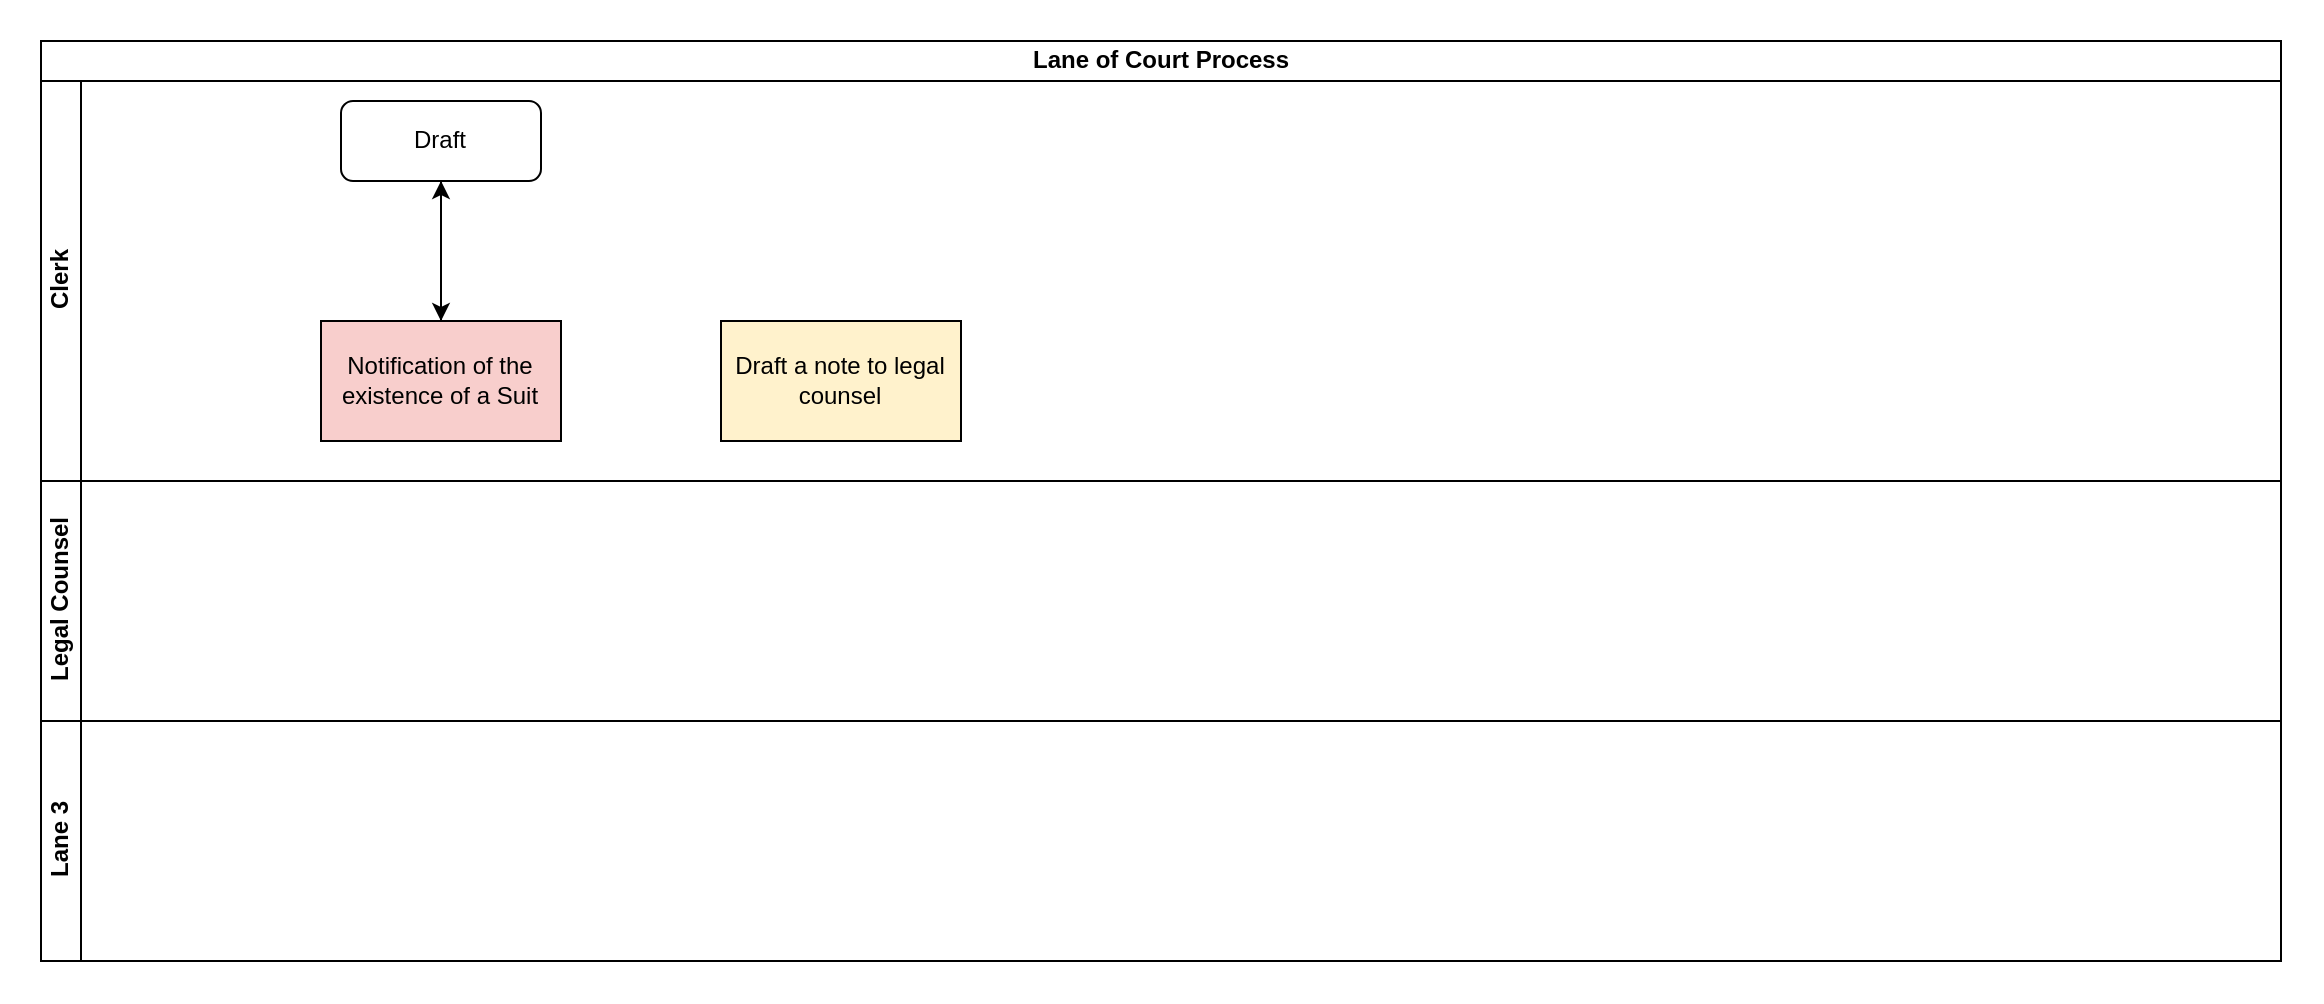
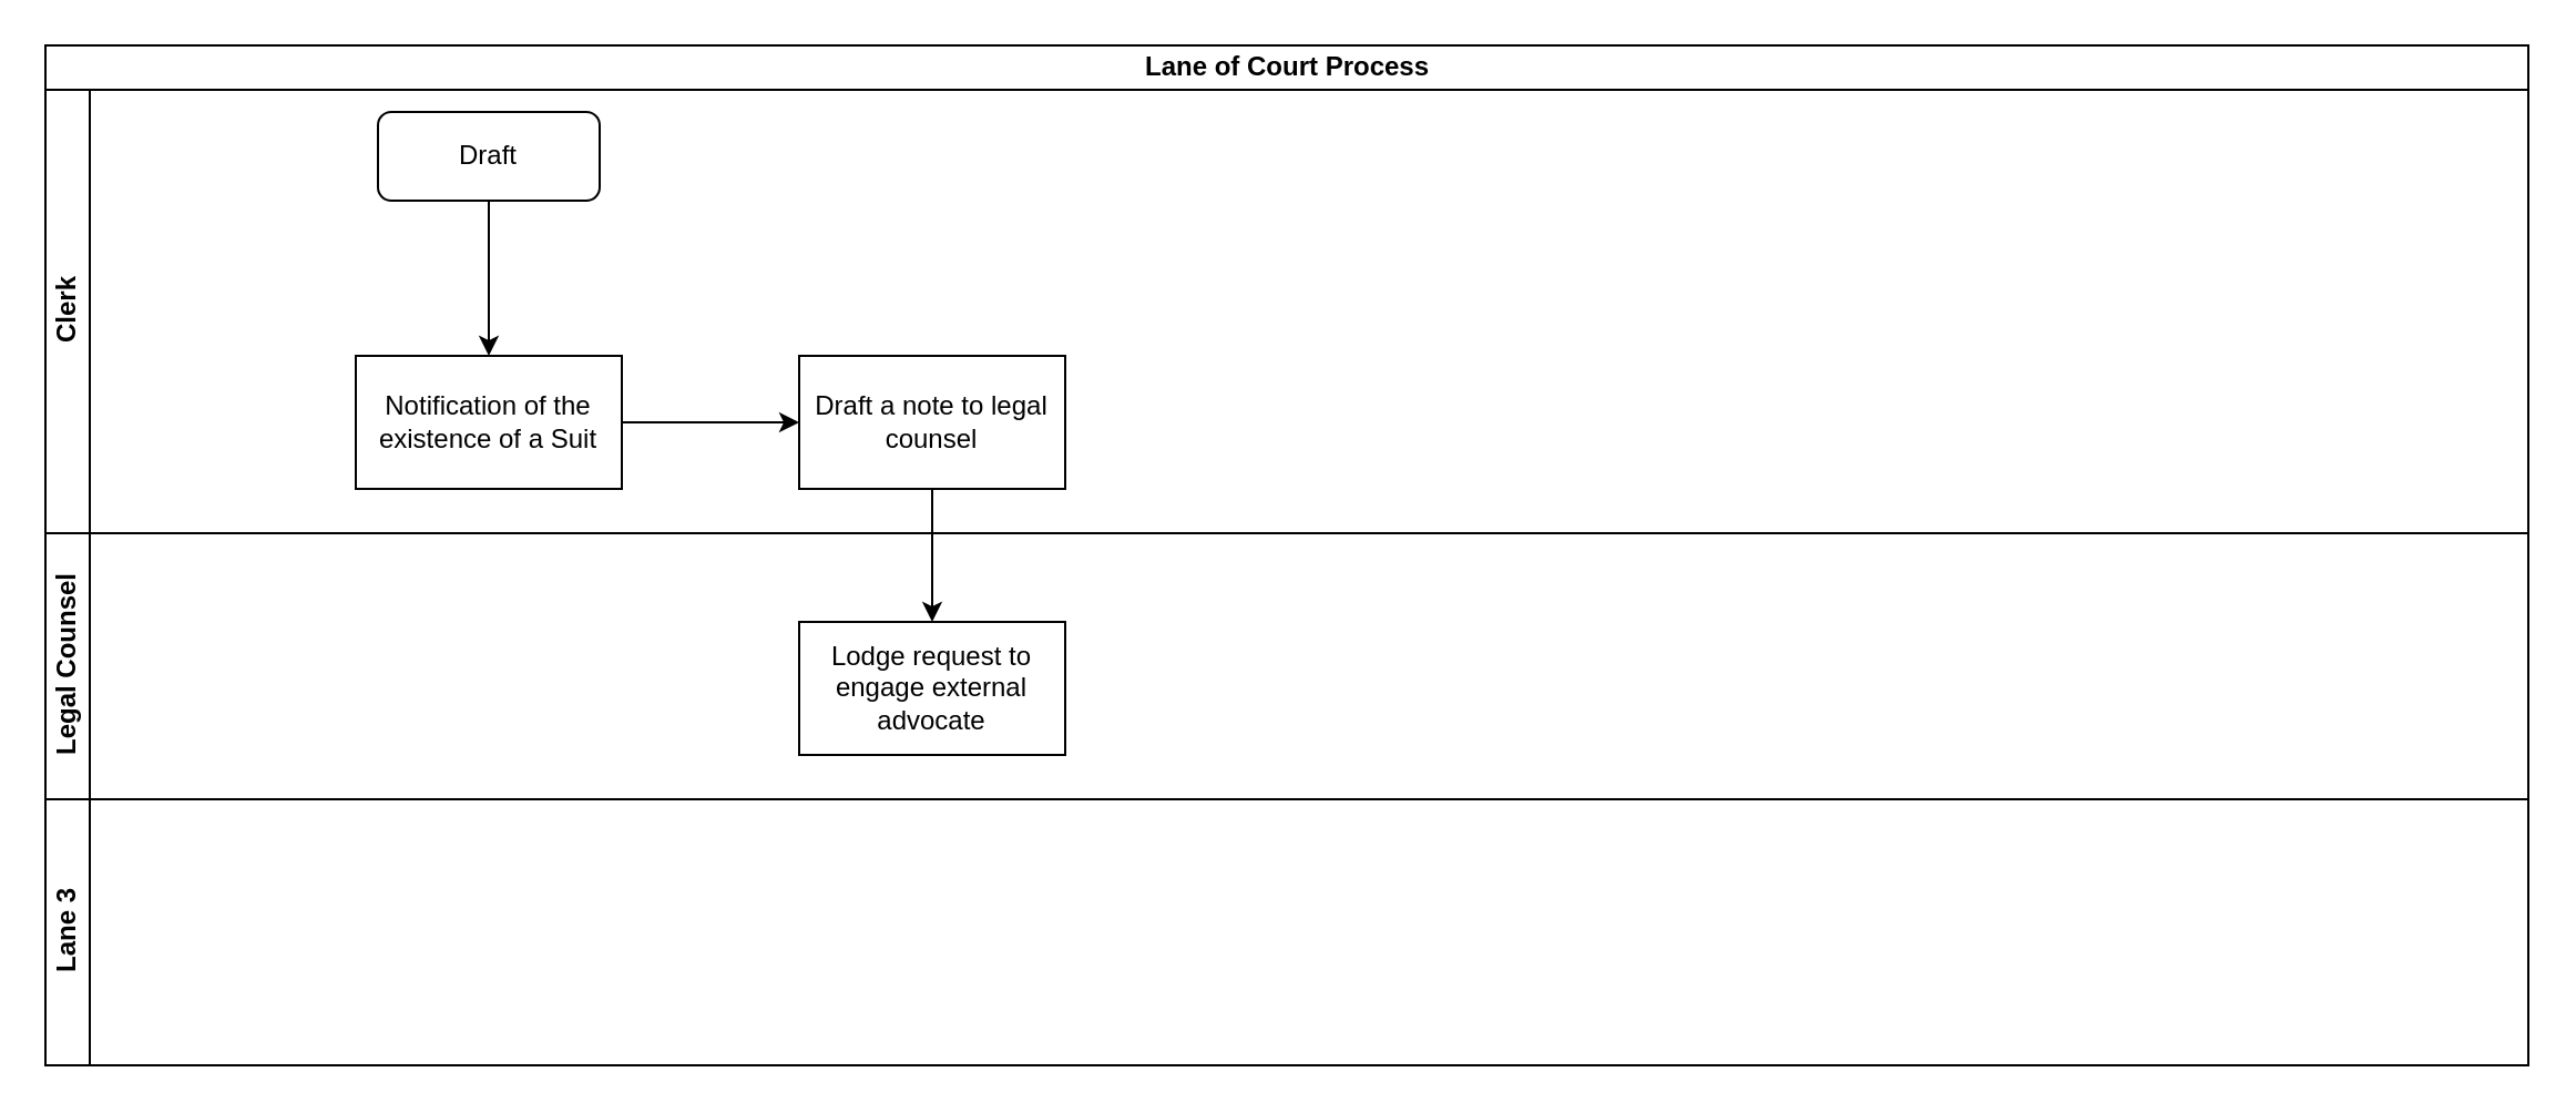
- <mxCell id="12" value="" style="edgeStyle=orthogonalEdgeStyle;rounded=0;orthogonalLoop=1;jettySize=auto;html=1;" edge="1" parent="1" source="5" target="4"><mxGeometry relative="1" as="geometry" /></mxCell>
+ <mxCell id="12" value="" style="edgeStyle=orthogonalEdgeStyle;rounded=0;orthogonalLoop=1;jettySize=auto;html=1;" edge="1" parent="1" source="5" target="11"><mxGeometry relative="1" as="geometry" /></mxCell>
- <mxCell id="5" value="Notification of the existence of a Suit" style="rounded=0;whiteSpace=wrap;html=1;fillColor=#f8cecc;" vertex="1" parent="3"><mxGeometry x="140" y="120" width="120" height="60" as="geometry" /></mxCell>
+ <mxCell id="5" value="Notification of the existence of a Suit" style="rounded=0;whiteSpace=wrap;html=1;" vertex="1" parent="3"><mxGeometry x="140" y="120" width="120" height="60" as="geometry" /></mxCell>
- <mxCell id="11" value="Draft a note to legal counsel" style="whiteSpace=wrap;html=1;rounded=0;fillColor=#fff2cc;" vertex="1" parent="1"><mxGeometry x="360" y="160" width="120" height="60" as="geometry" /></mxCell>
+ <mxCell id="11" value="Draft a note to legal counsel" style="whiteSpace=wrap;html=1;rounded=0;" vertex="1" parent="1"><mxGeometry x="360" y="160" width="120" height="60" as="geometry" /></mxCell>
+ <mxCell id="10" value="" style="edgeStyle=orthogonalEdgeStyle;rounded=0;orthogonalLoop=1;jettySize=auto;html=1;" edge="1" parent="1" source="11" target="7"><mxGeometry relative="1" as="geometry" /></mxCell>
+ <mxCell id="7" value="Lodge request to engage external advocate" style="whiteSpace=wrap;html=1;rounded=0;" vertex="1" parent="6"><mxGeometry x="340" y="40" width="120" height="60" as="geometry" /></mxCell>
